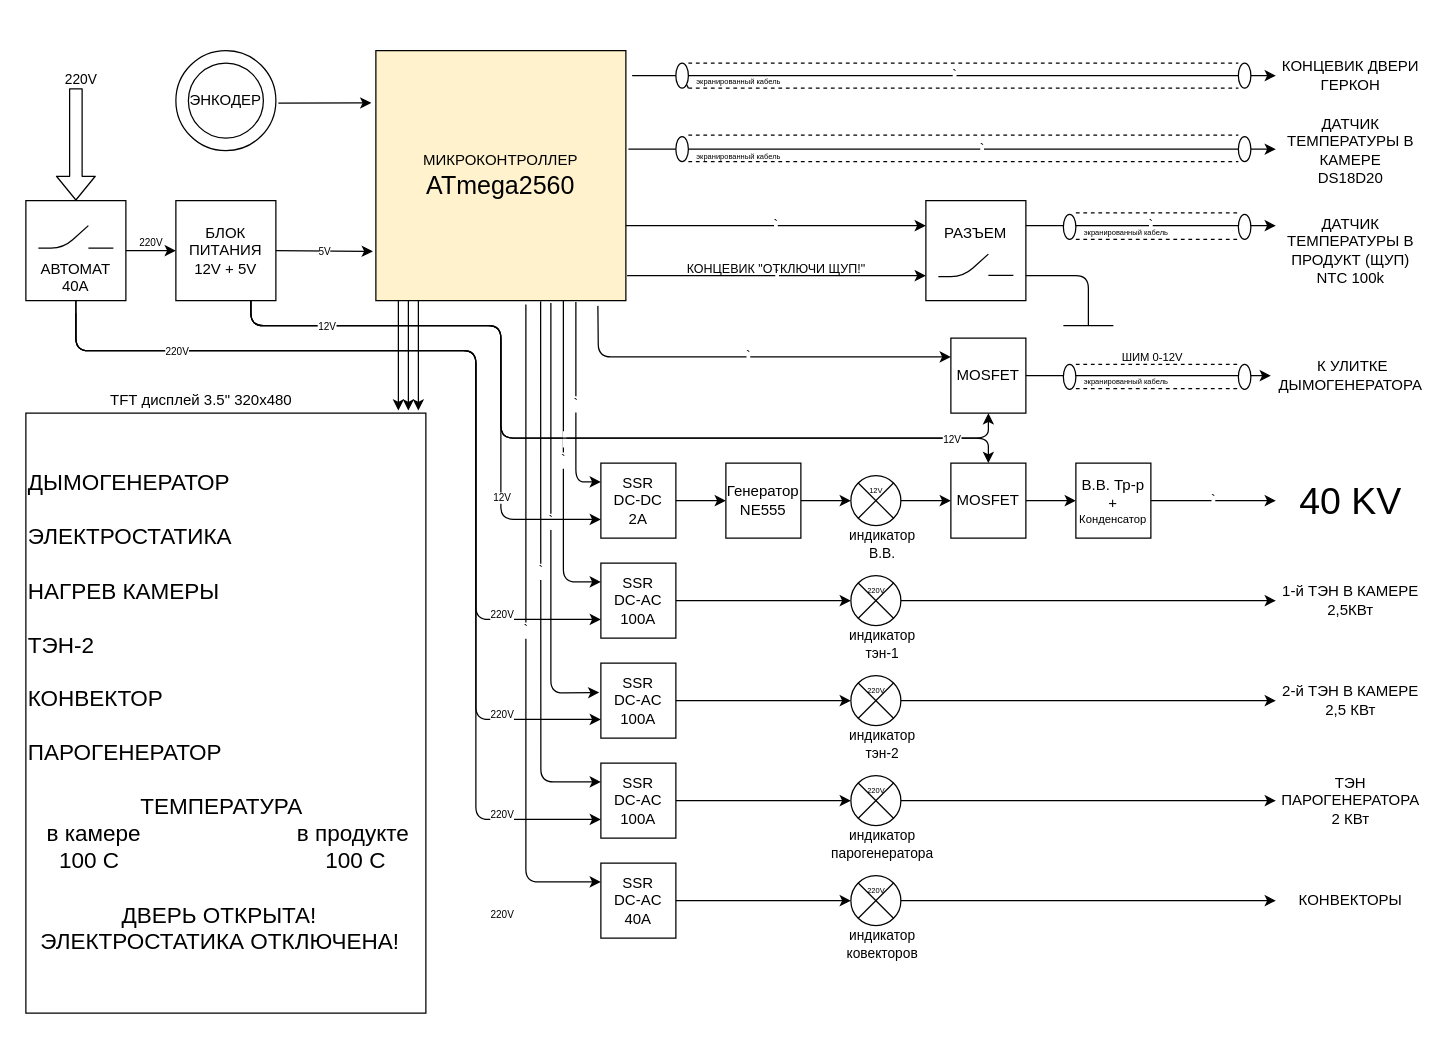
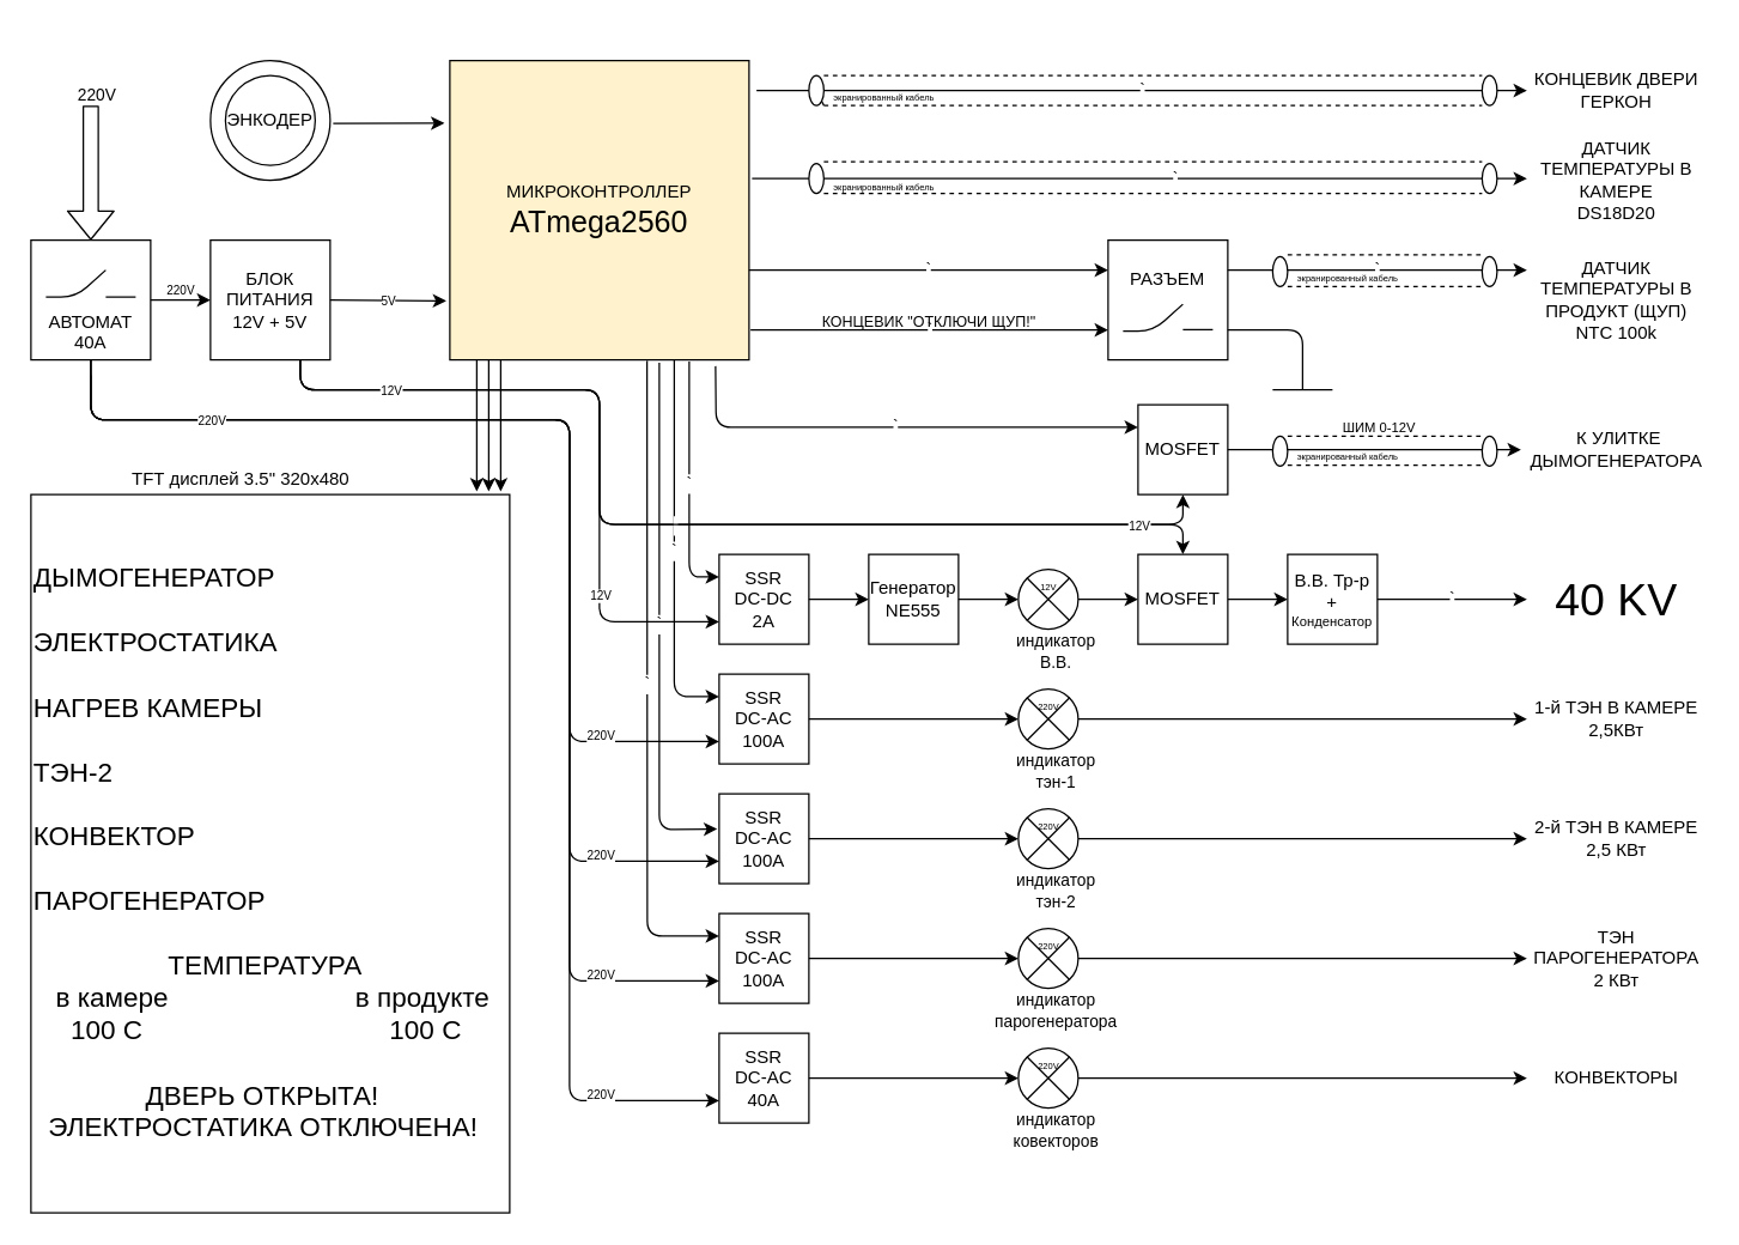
- <mxCell id="57" value="`" style="endArrow=classic;html=1;entryX=0;entryY=0.25;entryDx=0;entryDy=0;exitX=0.6;exitY=1.015;exitDx=0;exitDy=0;exitPerimeter=0;" edge="1" parent="1" source="46" target="2"><mxGeometry width="50" height="50" relative="1" as="geometry"><mxPoint x="480" y="769.41" as="sourcePoint" /><mxPoint x="718.8" y="769.43" as="targetPoint" /><Array as="points"><mxPoint x="420" y="705" /></Array></mxGeometry></mxCell>
+ <mxCell id="73" value="" style="endArrow=classic;html=1;entryX=0;entryY=0.75;entryDx=0;entryDy=0;exitX=0.5;exitY=1;exitDx=0;exitDy=0;" edge="1" parent="1" source="5" target="2"><mxGeometry relative="1" as="geometry"><mxPoint x="80" y="340" as="sourcePoint" /><mxPoint x="250" y="529.41" as="targetPoint" /><Array as="points"><mxPoint x="60" y="280" /><mxPoint x="380" y="280" /><mxPoint x="380" y="735" /></Array></mxGeometry></mxCell>
